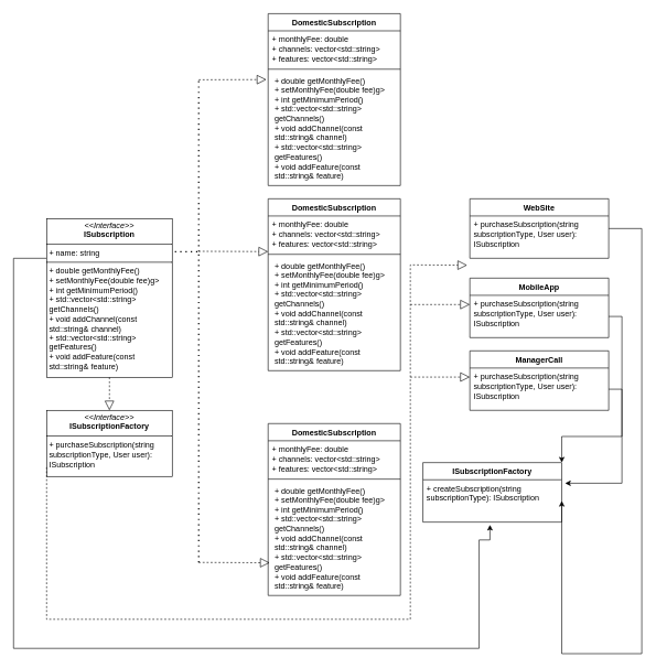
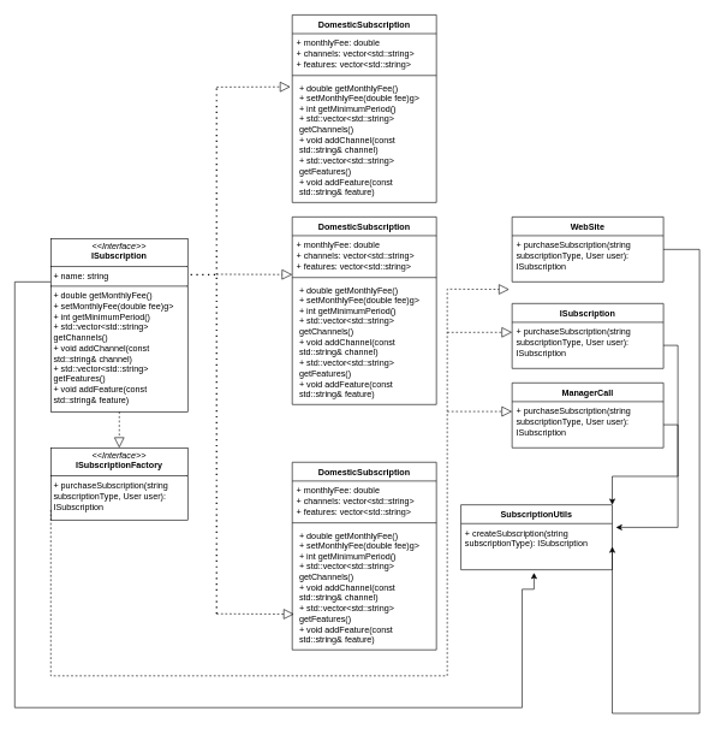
- <mxCell id="17" value="MobileApp" style="swimlane;fontStyle=1;align=center;verticalAlign=top;childLayout=stackLayout;horizontal=1;startSize=26;horizontalStack=0;resizeParent=1;resizeParentMax=0;resizeLast=0;collapsible=1;marginBottom=0;whiteSpace=wrap;html=1;" parent="1" vertex="1"><mxGeometry x="710" y="420" width="210" height="90" as="geometry" /></mxCell>
+ <mxCell id="17" value="ISubscription" style="swimlane;fontStyle=1;align=center;verticalAlign=top;childLayout=stackLayout;horizontal=1;startSize=26;horizontalStack=0;resizeParent=1;resizeParentMax=0;resizeLast=0;collapsible=1;marginBottom=0;whiteSpace=wrap;html=1;" parent="1" vertex="1"><mxGeometry x="710" y="420" width="210" height="90" as="geometry" /></mxCell>
- <mxCell id="21" value="ISubscriptionFactory&lt;div&gt;&lt;br&gt;&lt;/div&gt;" style="swimlane;fontStyle=1;align=center;verticalAlign=top;childLayout=stackLayout;horizontal=1;startSize=26;horizontalStack=0;resizeParent=1;resizeParentMax=0;resizeLast=0;collapsible=1;marginBottom=0;whiteSpace=wrap;html=1;" parent="1" vertex="1"><mxGeometry x="639" y="699" width="210" height="90" as="geometry" /></mxCell>
+ <mxCell id="21" value="SubscriptionUtils&lt;div&gt;&lt;br&gt;&lt;/div&gt;" style="swimlane;fontStyle=1;align=center;verticalAlign=top;childLayout=stackLayout;horizontal=1;startSize=26;horizontalStack=0;resizeParent=1;resizeParentMax=0;resizeLast=0;collapsible=1;marginBottom=0;whiteSpace=wrap;html=1;" parent="1" vertex="1"><mxGeometry x="639" y="699" width="210" height="90" as="geometry" /></mxCell>
